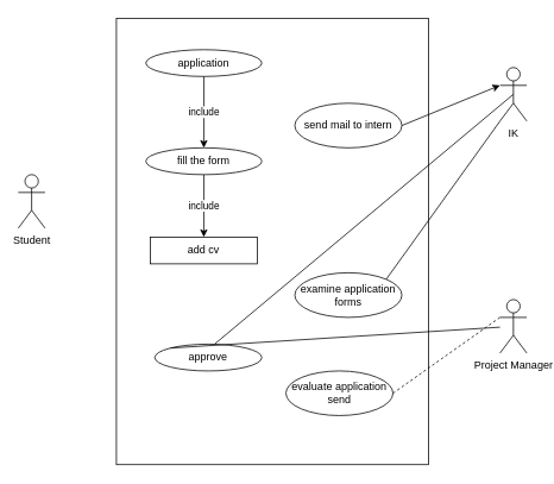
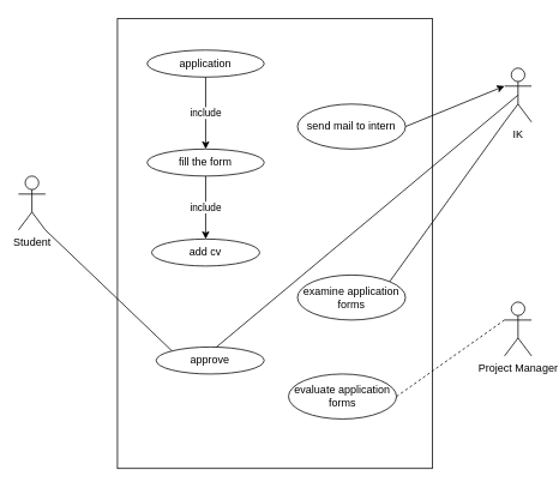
- <mxCell id="7" value="add cv" style="whiteSpace=wrap;html=1;fillColor=none;rounded=0;" parent="1" vertex="1"><mxGeometry x="168" y="265" width="120" height="30" as="geometry" /></mxCell>
+ <mxCell id="7" value="add cv" style="ellipse;whiteSpace=wrap;html=1;fillColor=none;" parent="1" vertex="1"><mxGeometry x="168" y="265" width="120" height="30" as="geometry" /></mxCell>
- <mxCell id="18" value="" style="endArrow=none;html=1;exitX=0;exitY=0;exitDx=0;exitDy=0;" edge="1" parent="1" source="9" target="5"><mxGeometry width="50" height="50" relative="1" as="geometry"><mxPoint x="300" y="365" as="sourcePoint" /><mxPoint x="350" y="315" as="targetPoint" /></mxGeometry></mxCell>
+ <mxCell id="18" value="" style="endArrow=none;html=1;entryX=1;entryY=1;entryDx=0;entryDy=0;entryPerimeter=0;exitX=0;exitY=0;exitDx=0;exitDy=0;" edge="1" parent="1" source="9" target="4"><mxGeometry width="50" height="50" relative="1" as="geometry"><mxPoint x="300" y="365" as="sourcePoint" /><mxPoint x="350" y="315" as="targetPoint" /></mxGeometry></mxCell>
- <mxCell id="12" value="evaluate application send" style="ellipse;whiteSpace=wrap;html=1;fillColor=none;" vertex="1" parent="1"><mxGeometry x="320" y="415" width="120" height="50" as="geometry" /></mxCell>
+ <mxCell id="12" value="evaluate application forms" style="ellipse;whiteSpace=wrap;html=1;fillColor=none;" vertex="1" parent="1"><mxGeometry x="320" y="415" width="120" height="50" as="geometry" /></mxCell>
